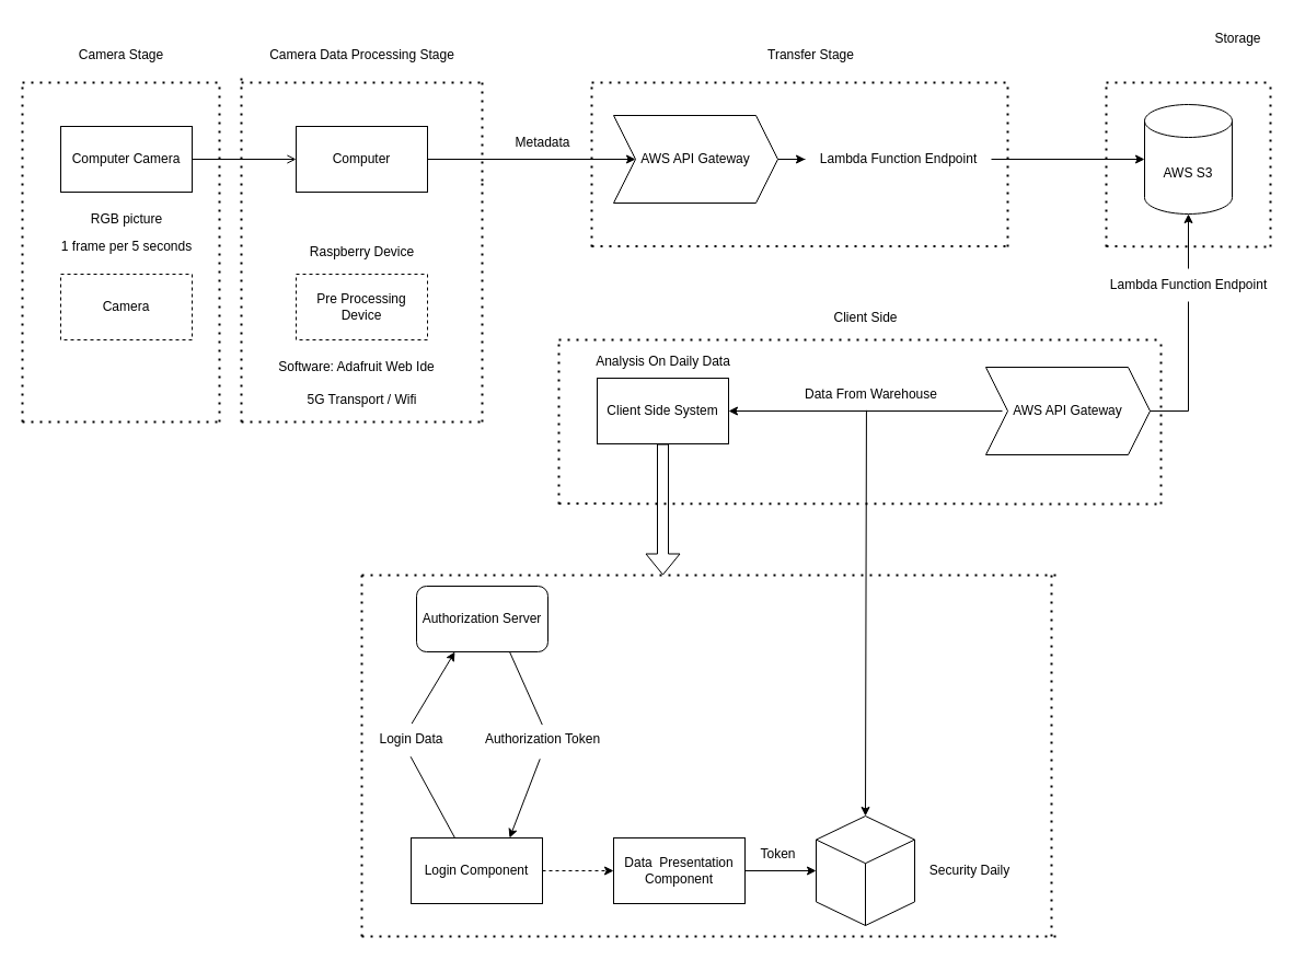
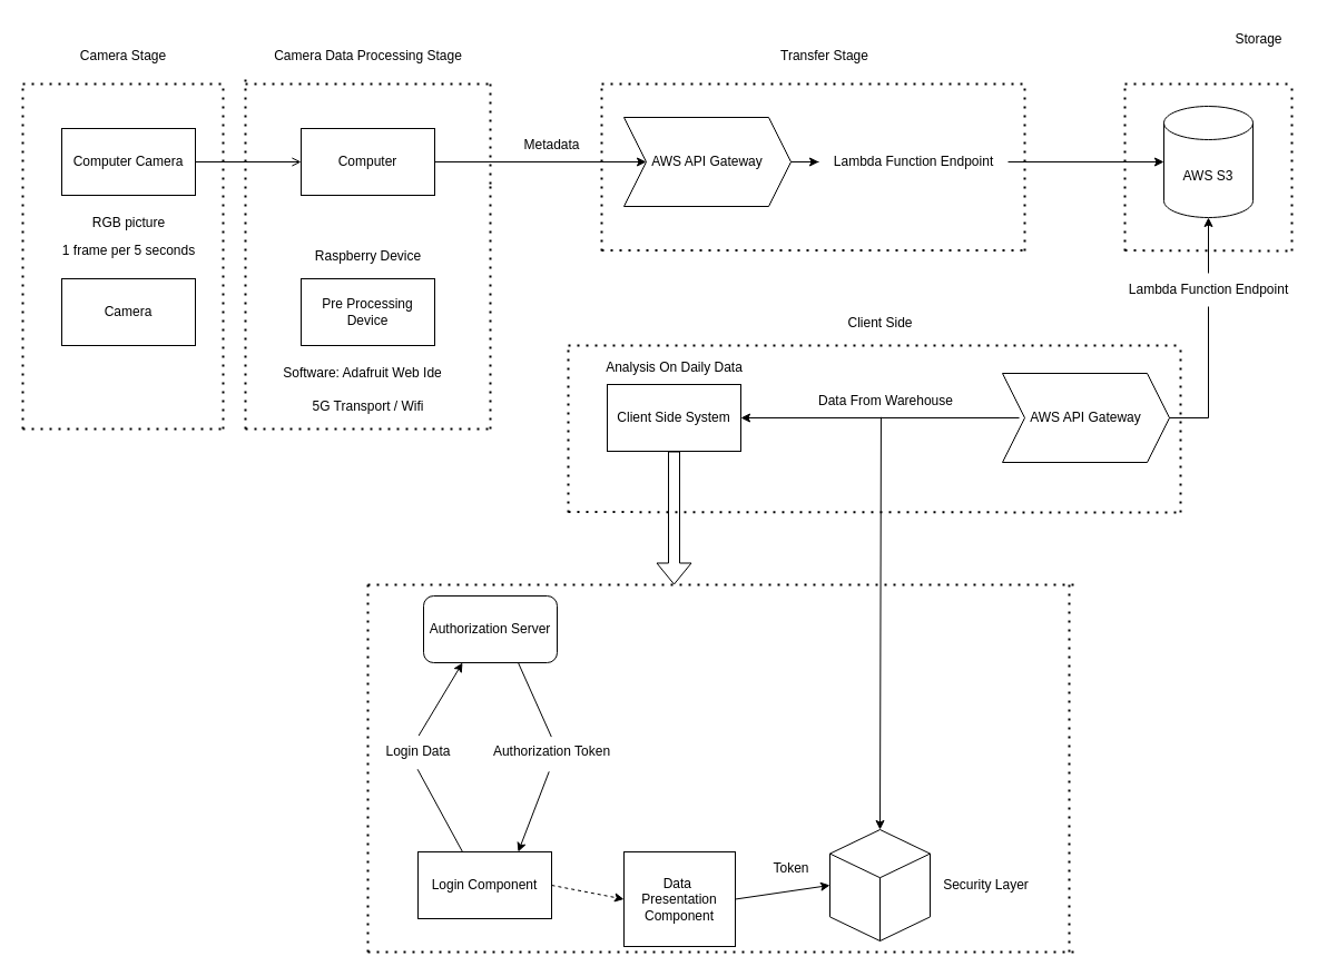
- <mxCell id="26" value="Camera" style="rounded=0;whiteSpace=wrap;html=1;dashed=1;" vertex="1" parent="1"><mxGeometry x="55" y="250" width="120" height="60" as="geometry" /></mxCell>
+ <mxCell id="26" value="Camera" style="rounded=0;whiteSpace=wrap;html=1;" vertex="1" parent="1"><mxGeometry x="55" y="250" width="120" height="60" as="geometry" /></mxCell>
- <mxCell id="3" value="Pre Processing&lt;br&gt;Device" style="rounded=0;whiteSpace=wrap;html=1;dashed=1;" parent="1" vertex="1"><mxGeometry x="270" y="250" width="120" height="60" as="geometry" /></mxCell>
+ <mxCell id="3" value="Pre Processing&lt;br&gt;Device" style="rounded=0;whiteSpace=wrap;html=1;" parent="1" vertex="1"><mxGeometry x="270" y="250" width="120" height="60" as="geometry" /></mxCell>
- <mxCell id="56" value="Data&amp;nbsp; Presentation&lt;br&gt;Component" style="rounded=0;whiteSpace=wrap;html=1;" vertex="1" parent="1"><mxGeometry x="560" y="765" width="120" height="60" as="geometry" /></mxCell>
+ <mxCell id="56" value="Data&amp;nbsp; Presentation&lt;br&gt;Component" style="rounded=0;whiteSpace=wrap;html=1;" vertex="1" parent="1"><mxGeometry x="560" y="765" width="100" height="85" as="geometry" /></mxCell>
- <mxCell id="73" value="Security Daily" style="text;html=1;align=center;verticalAlign=middle;resizable=0;points=[];autosize=1;strokeColor=none;fillColor=none;" vertex="1" parent="1"><mxGeometry x="835" y="780" width="100" height="30" as="geometry" /></mxCell>
+ <mxCell id="73" value="Security Layer" style="text;html=1;align=center;verticalAlign=middle;resizable=0;points=[];autosize=1;strokeColor=none;fillColor=none;" vertex="1" parent="1"><mxGeometry x="835" y="780" width="100" height="30" as="geometry" /></mxCell>
